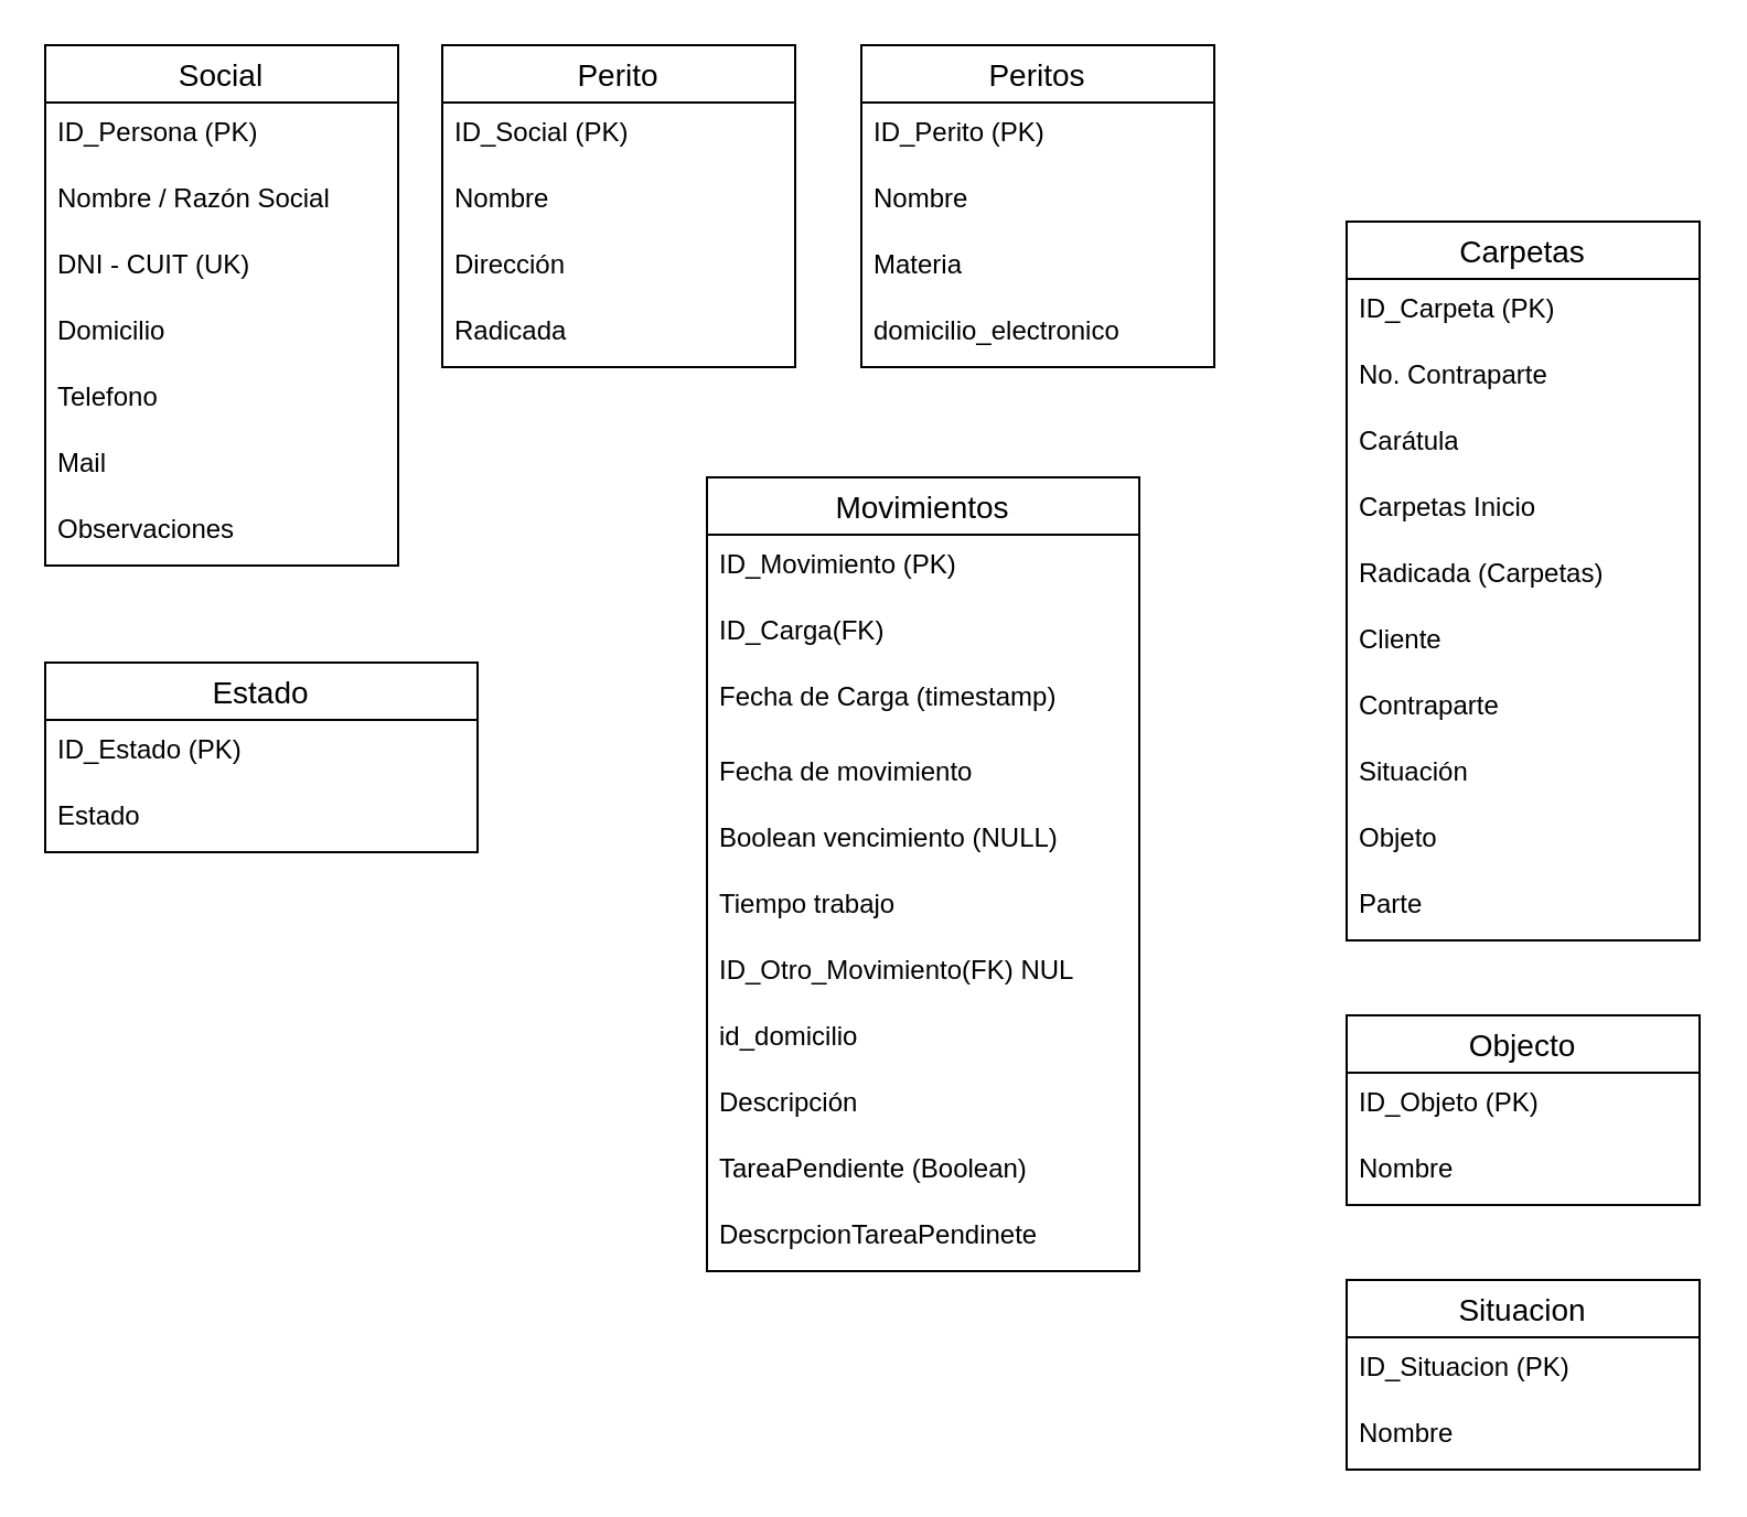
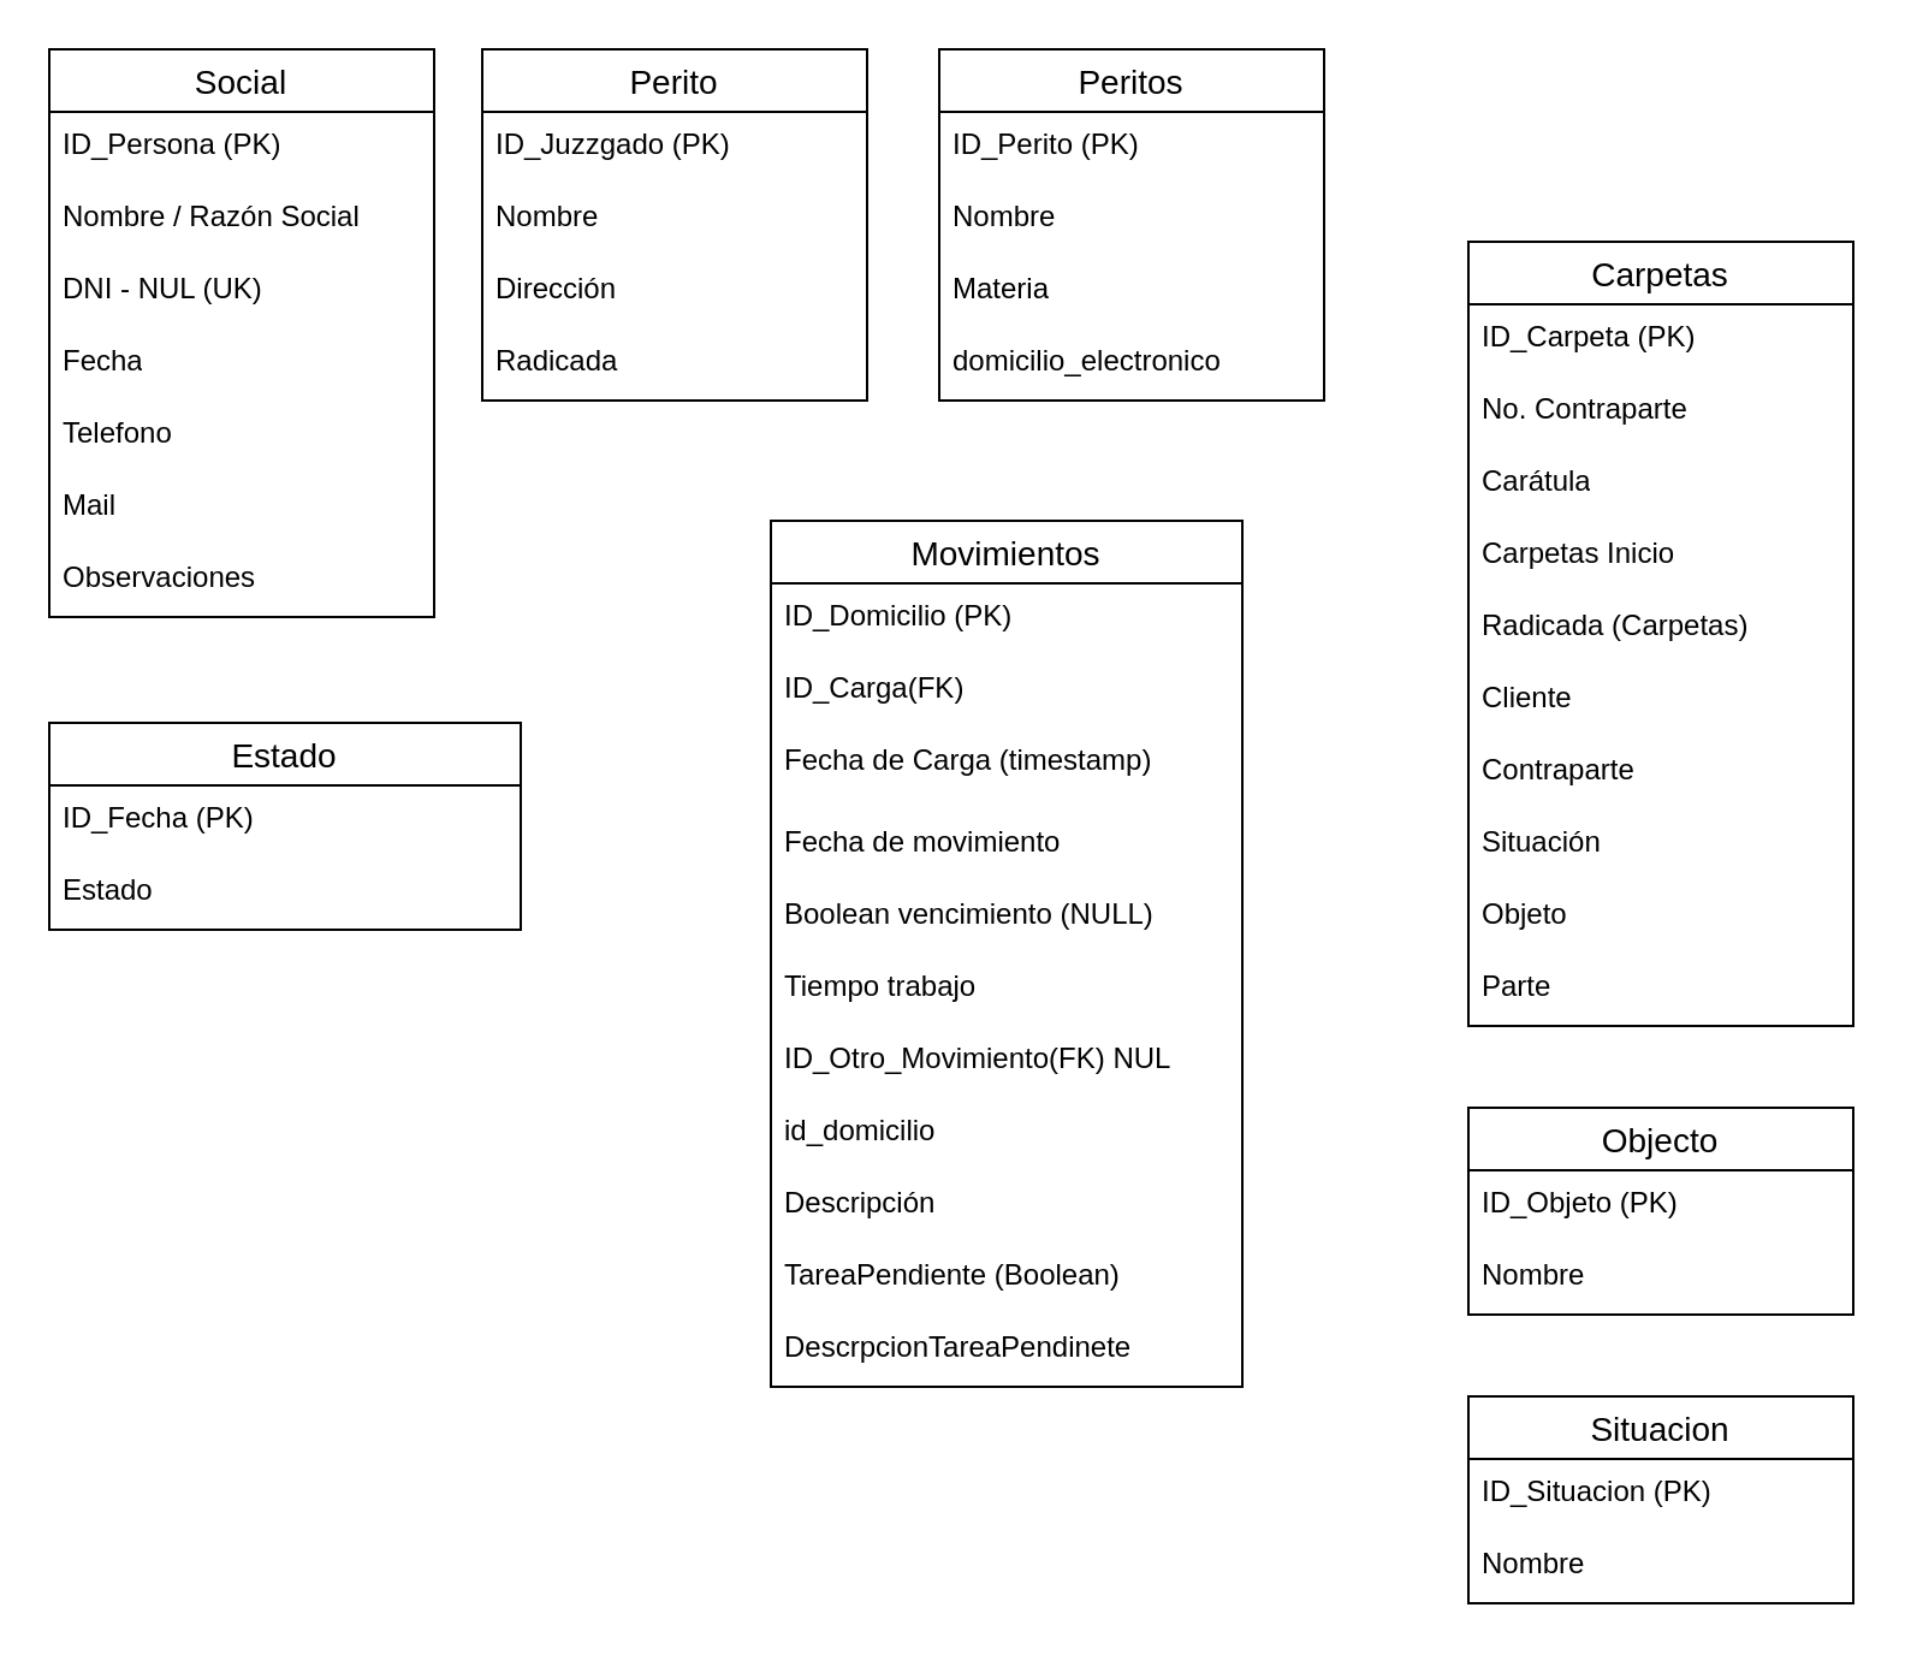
- <mxCell id="11" value="ID_Social (PK)" style="text;strokeColor=none;fillColor=none;spacingLeft=4;spacingRight=4;overflow=hidden;rotatable=0;points=[[0,0.5],[1,0.5]];portConstraint=eastwest;fontSize=12;whiteSpace=wrap;html=1;" parent="10" vertex="1"><mxGeometry y="26" width="160" height="30" as="geometry" /></mxCell>
+ <mxCell id="11" value="ID_Juzzgado (PK)" style="text;strokeColor=none;fillColor=none;spacingLeft=4;spacingRight=4;overflow=hidden;rotatable=0;points=[[0,0.5],[1,0.5]];portConstraint=eastwest;fontSize=12;whiteSpace=wrap;html=1;" parent="10" vertex="1"><mxGeometry y="26" width="160" height="30" as="geometry" /></mxCell>
- <mxCell id="5" value="DNI - CUIT (UK)&lt;div&gt;&lt;br&gt;&lt;/div&gt;" style="text;strokeColor=none;fillColor=none;spacingLeft=4;spacingRight=4;overflow=hidden;rotatable=0;points=[[0,0.5],[1,0.5]];portConstraint=eastwest;fontSize=12;whiteSpace=wrap;html=1;" parent="2" vertex="1"><mxGeometry y="86" width="160" height="30" as="geometry" /></mxCell>
+ <mxCell id="5" value="DNI - NUL (UK)&lt;div&gt;&lt;br&gt;&lt;/div&gt;" style="text;strokeColor=none;fillColor=none;spacingLeft=4;spacingRight=4;overflow=hidden;rotatable=0;points=[[0,0.5],[1,0.5]];portConstraint=eastwest;fontSize=12;whiteSpace=wrap;html=1;" parent="2" vertex="1"><mxGeometry y="86" width="160" height="30" as="geometry" /></mxCell>
- <mxCell id="6" value="Domicilio" style="text;strokeColor=none;fillColor=none;spacingLeft=4;spacingRight=4;overflow=hidden;rotatable=0;points=[[0,0.5],[1,0.5]];portConstraint=eastwest;fontSize=12;whiteSpace=wrap;html=1;" parent="2" vertex="1"><mxGeometry y="116" width="160" height="30" as="geometry" /></mxCell>
+ <mxCell id="6" value="Fecha" style="text;strokeColor=none;fillColor=none;spacingLeft=4;spacingRight=4;overflow=hidden;rotatable=0;points=[[0,0.5],[1,0.5]];portConstraint=eastwest;fontSize=12;whiteSpace=wrap;html=1;" parent="2" vertex="1"><mxGeometry y="116" width="160" height="30" as="geometry" /></mxCell>
- <mxCell id="32" value="ID_Movimiento (PK)" style="text;strokeColor=none;fillColor=none;spacingLeft=4;spacingRight=4;overflow=hidden;rotatable=0;points=[[0,0.5],[1,0.5]];portConstraint=eastwest;fontSize=12;whiteSpace=wrap;html=1;" parent="31" vertex="1"><mxGeometry y="26" width="196" height="30" as="geometry" /></mxCell>
+ <mxCell id="32" value="ID_Domicilio (PK)" style="text;strokeColor=none;fillColor=none;spacingLeft=4;spacingRight=4;overflow=hidden;rotatable=0;points=[[0,0.5],[1,0.5]];portConstraint=eastwest;fontSize=12;whiteSpace=wrap;html=1;" parent="31" vertex="1"><mxGeometry y="26" width="196" height="30" as="geometry" /></mxCell>
- <mxCell id="44" value="ID_Estado (PK)" style="text;strokeColor=none;fillColor=none;spacingLeft=4;spacingRight=4;overflow=hidden;rotatable=0;points=[[0,0.5],[1,0.5]];portConstraint=eastwest;fontSize=12;whiteSpace=wrap;html=1;" vertex="1" parent="43"><mxGeometry y="26" width="196" height="30" as="geometry" /></mxCell>
+ <mxCell id="44" value="ID_Fecha (PK)" style="text;strokeColor=none;fillColor=none;spacingLeft=4;spacingRight=4;overflow=hidden;rotatable=0;points=[[0,0.5],[1,0.5]];portConstraint=eastwest;fontSize=12;whiteSpace=wrap;html=1;" vertex="1" parent="43"><mxGeometry y="26" width="196" height="30" as="geometry" /></mxCell>
